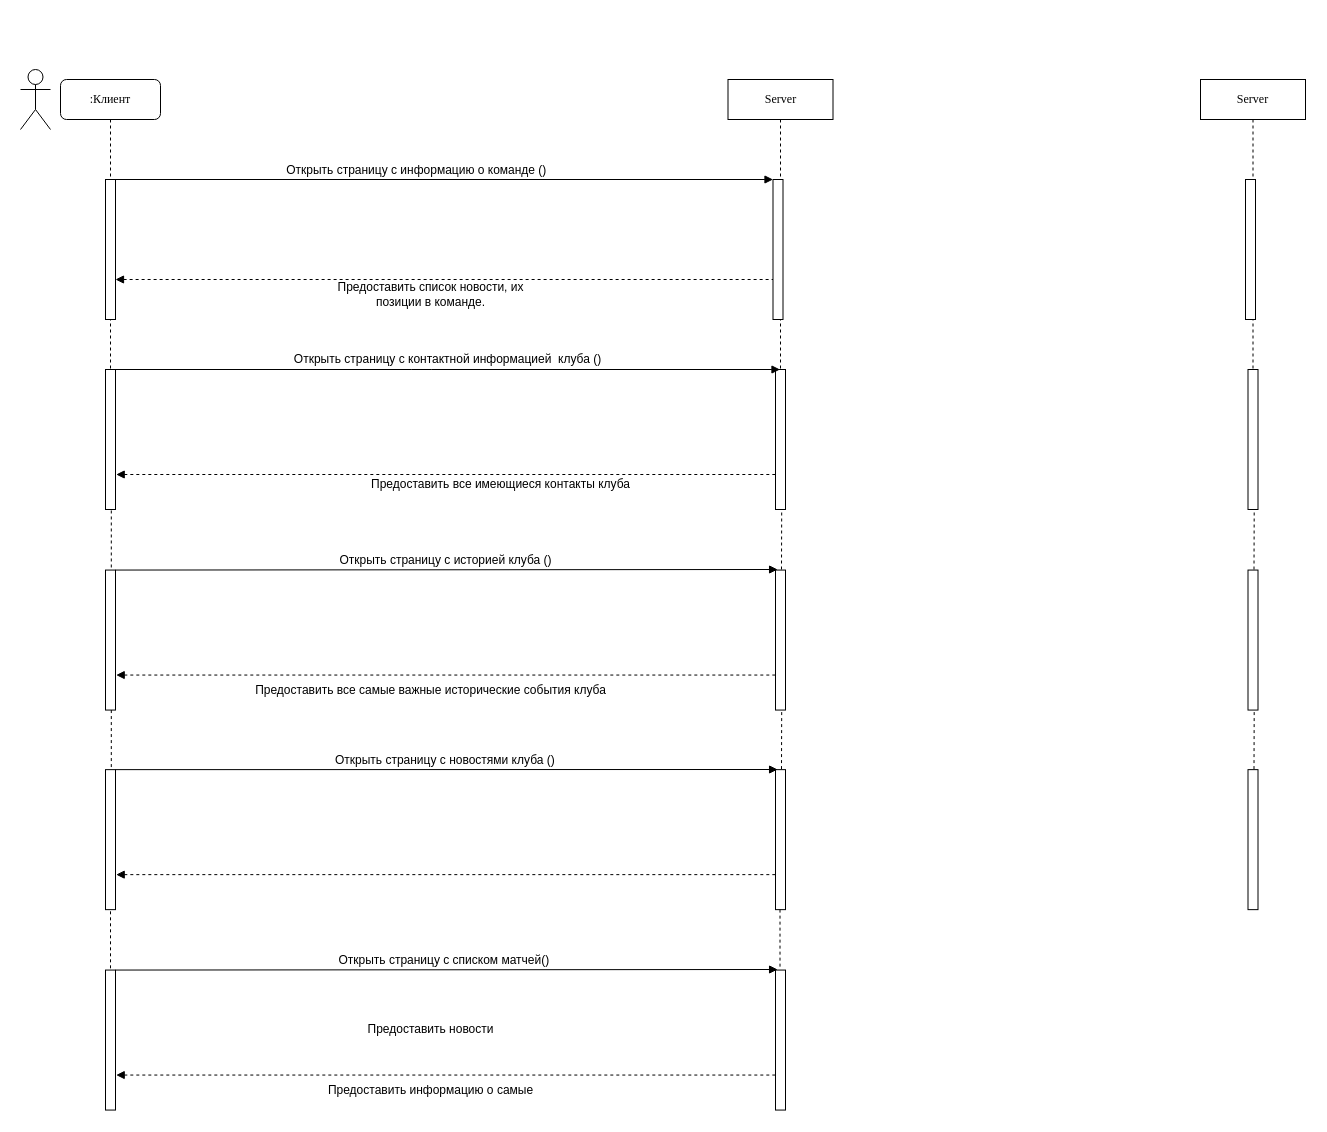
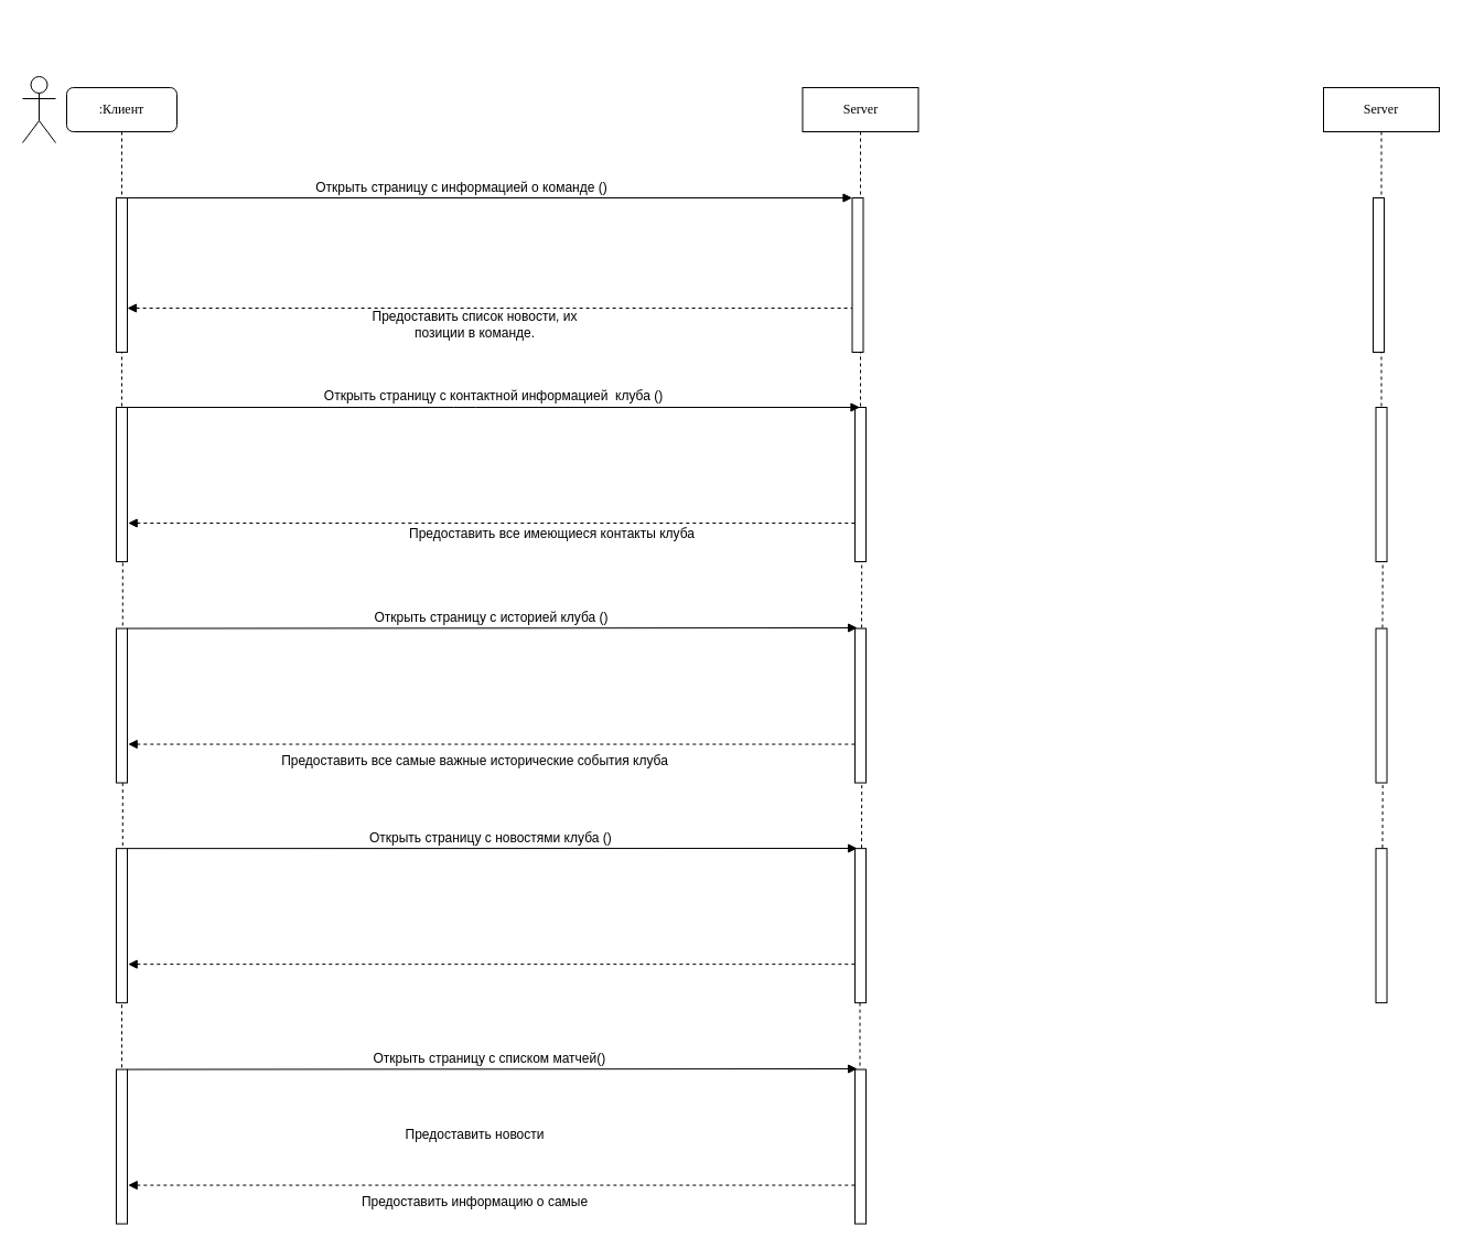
- <mxCell id="15" value="&lt;pre class=&quot;tw-data-text tw-text-large tw-ta&quot; id=&quot;tw-target-text&quot; dir=&quot;ltr&quot; style=&quot;text-align: left ; line-height: 36px ; border: none ; padding: 2px 0.14em 2px 0px ; position: relative ; margin-top: -2px ; margin-bottom: -2px ; resize: none ; overflow: hidden ; width: 277px ; overflow-wrap: break-word&quot;&gt;&lt;span lang=&quot;ru&quot;&gt;&lt;font face=&quot;Helvetica&quot;&gt;Открыть страницу с информацию о команде ()&lt;/font&gt;&lt;/span&gt;&lt;/pre&gt;" style="text;html=1;align=center;verticalAlign=middle;resizable=0;points=[];autosize=1;" parent="1" vertex="1"><mxGeometry x="280" y="100" width="290" height="40" as="geometry" /></mxCell>
+ <mxCell id="15" value="&lt;pre class=&quot;tw-data-text tw-text-large tw-ta&quot; id=&quot;tw-target-text&quot; dir=&quot;ltr&quot; style=&quot;text-align: left ; line-height: 36px ; border: none ; padding: 2px 0.14em 2px 0px ; position: relative ; margin-top: -2px ; margin-bottom: -2px ; resize: none ; overflow: hidden ; width: 277px ; overflow-wrap: break-word&quot;&gt;&lt;span lang=&quot;ru&quot;&gt;&lt;font face=&quot;Helvetica&quot;&gt;Открыть страницу с информацией о команде ()&lt;/font&gt;&lt;/span&gt;&lt;/pre&gt;" style="text;html=1;align=center;verticalAlign=middle;resizable=0;points=[];autosize=1;" parent="1" vertex="1"><mxGeometry x="280" y="100" width="290" height="40" as="geometry" /></mxCell>
